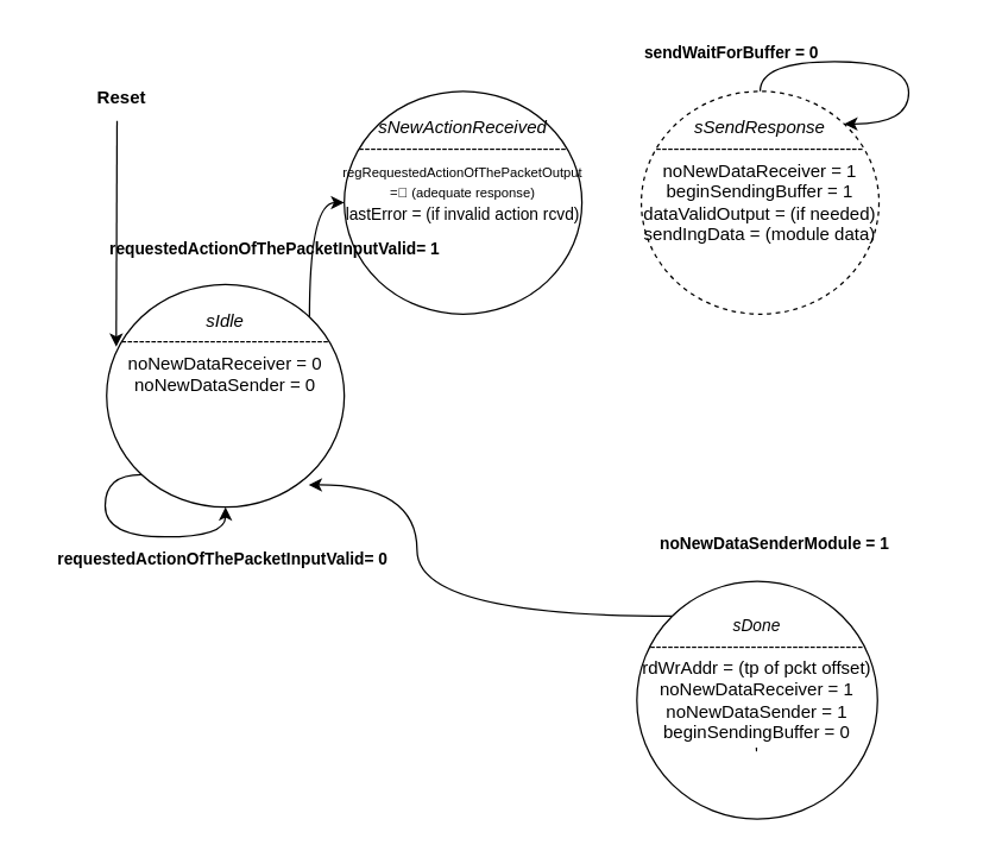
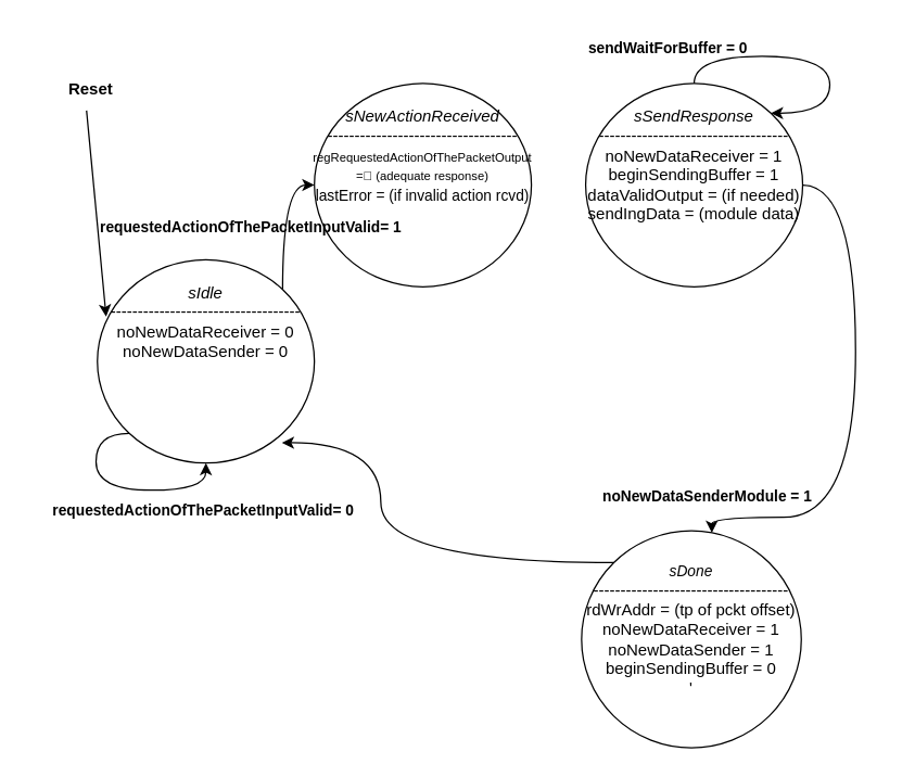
- <mxCell id="9" value="&lt;b&gt;Reset&lt;/b&gt;" style="text;html=1;align=left;verticalAlign=middle;whiteSpace=wrap;rounded=0;" parent="1" vertex="1"><mxGeometry x="63" y="51" width="60" height="30" as="geometry" /></mxCell>
+ <mxCell id="9" value="&lt;b&gt;Reset&lt;/b&gt;" style="text;html=1;align=left;verticalAlign=middle;whiteSpace=wrap;rounded=0;" parent="1" vertex="1"><mxGeometry x="48" y="51" width="60" height="30" as="geometry" /></mxCell>
- <mxCell id="6" value="&lt;div&gt;&lt;i&gt;sSendResponse&lt;/i&gt;&lt;br&gt;&lt;/div&gt;&lt;div&gt;-----------------------------------&lt;/div&gt;&lt;div&gt;&lt;div&gt;&lt;span style=&quot;background-color: initial;&quot;&gt;noNewDataReceiver&amp;nbsp;&lt;/span&gt;&lt;span style=&quot;background-color: initial;&quot;&gt;= 1&lt;/span&gt;&lt;br&gt;&lt;/div&gt;&lt;div&gt;&lt;span style=&quot;background-color: initial;&quot;&gt;beginSendingBuffer = 1&lt;br&gt;&lt;/span&gt;&lt;/div&gt;&lt;div&gt;dataValidOutput = (if needed)&lt;/div&gt;&lt;/div&gt;&lt;div&gt;sendIngData = (module data)&lt;/div&gt;&lt;div&gt;&lt;br&gt;&lt;/div&gt;&lt;div&gt;&lt;br&gt;&lt;/div&gt;" style="ellipse;whiteSpace=wrap;html=1;dashed=1;" parent="1" vertex="1"><mxGeometry x="431" y="61" width="160" height="150" as="geometry" /></mxCell>
+ <mxCell id="6" value="&lt;div&gt;&lt;i&gt;sSendResponse&lt;/i&gt;&lt;br&gt;&lt;/div&gt;&lt;div&gt;-----------------------------------&lt;/div&gt;&lt;div&gt;&lt;div&gt;&lt;span style=&quot;background-color: initial;&quot;&gt;noNewDataReceiver&amp;nbsp;&lt;/span&gt;&lt;span style=&quot;background-color: initial;&quot;&gt;= 1&lt;/span&gt;&lt;br&gt;&lt;/div&gt;&lt;div&gt;&lt;span style=&quot;background-color: initial;&quot;&gt;beginSendingBuffer = 1&lt;br&gt;&lt;/span&gt;&lt;/div&gt;&lt;div&gt;dataValidOutput = (if needed)&lt;/div&gt;&lt;/div&gt;&lt;div&gt;sendIngData = (module data)&lt;/div&gt;&lt;div&gt;&lt;br&gt;&lt;/div&gt;&lt;div&gt;&lt;br&gt;&lt;/div&gt;" style="ellipse;whiteSpace=wrap;html=1;" parent="1" vertex="1"><mxGeometry x="431" y="61" width="160" height="150" as="geometry" /></mxCell>
+ <mxCell id="5" style="edgeStyle=orthogonalEdgeStyle;rounded=0;orthogonalLoop=1;jettySize=auto;html=1;exitX=1;exitY=0.5;exitDx=0;exitDy=0;curved=1;" parent="1" source="6" target="7" edge="1"><mxGeometry relative="1" as="geometry"><Array as="points"><mxPoint x="630" y="136" /><mxPoint x="630" y="381" /><mxPoint x="524" y="381" /><mxPoint x="524" y="471" /></Array></mxGeometry></mxCell>
